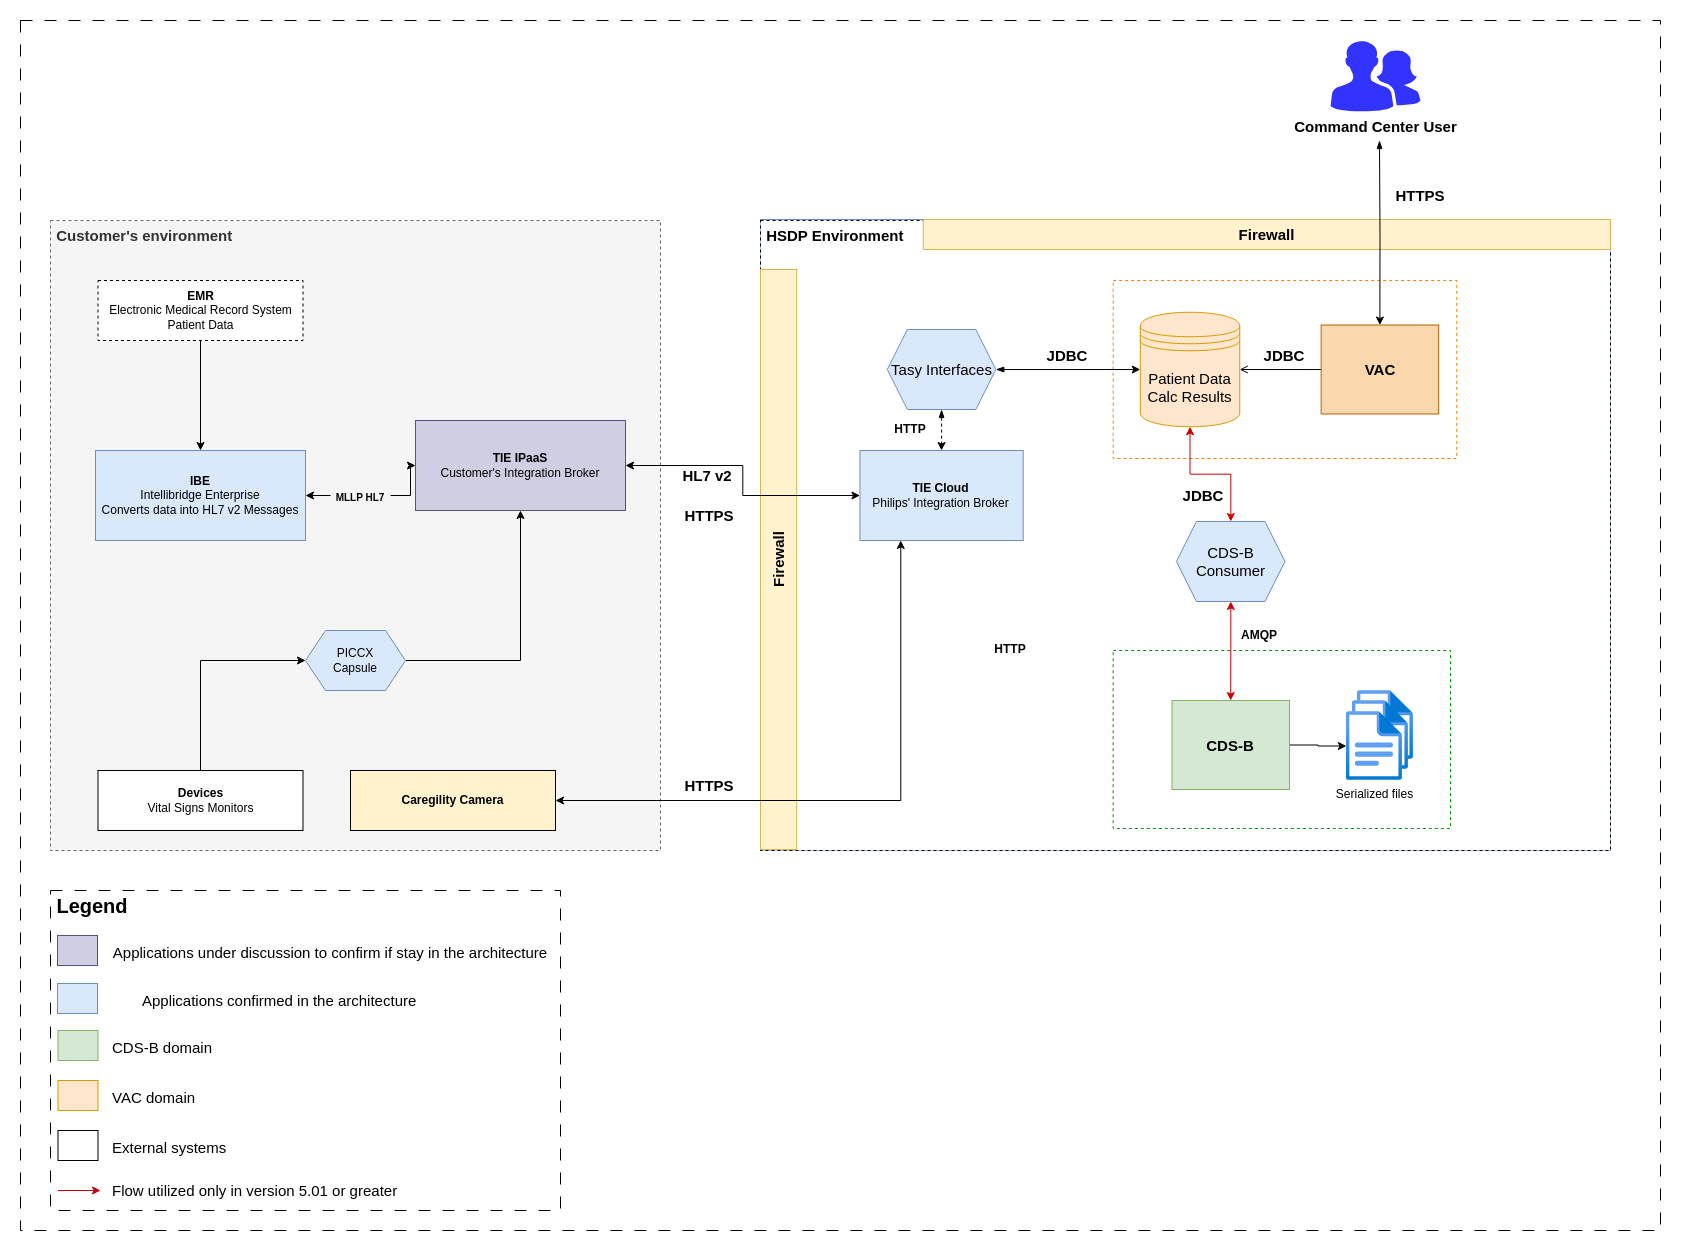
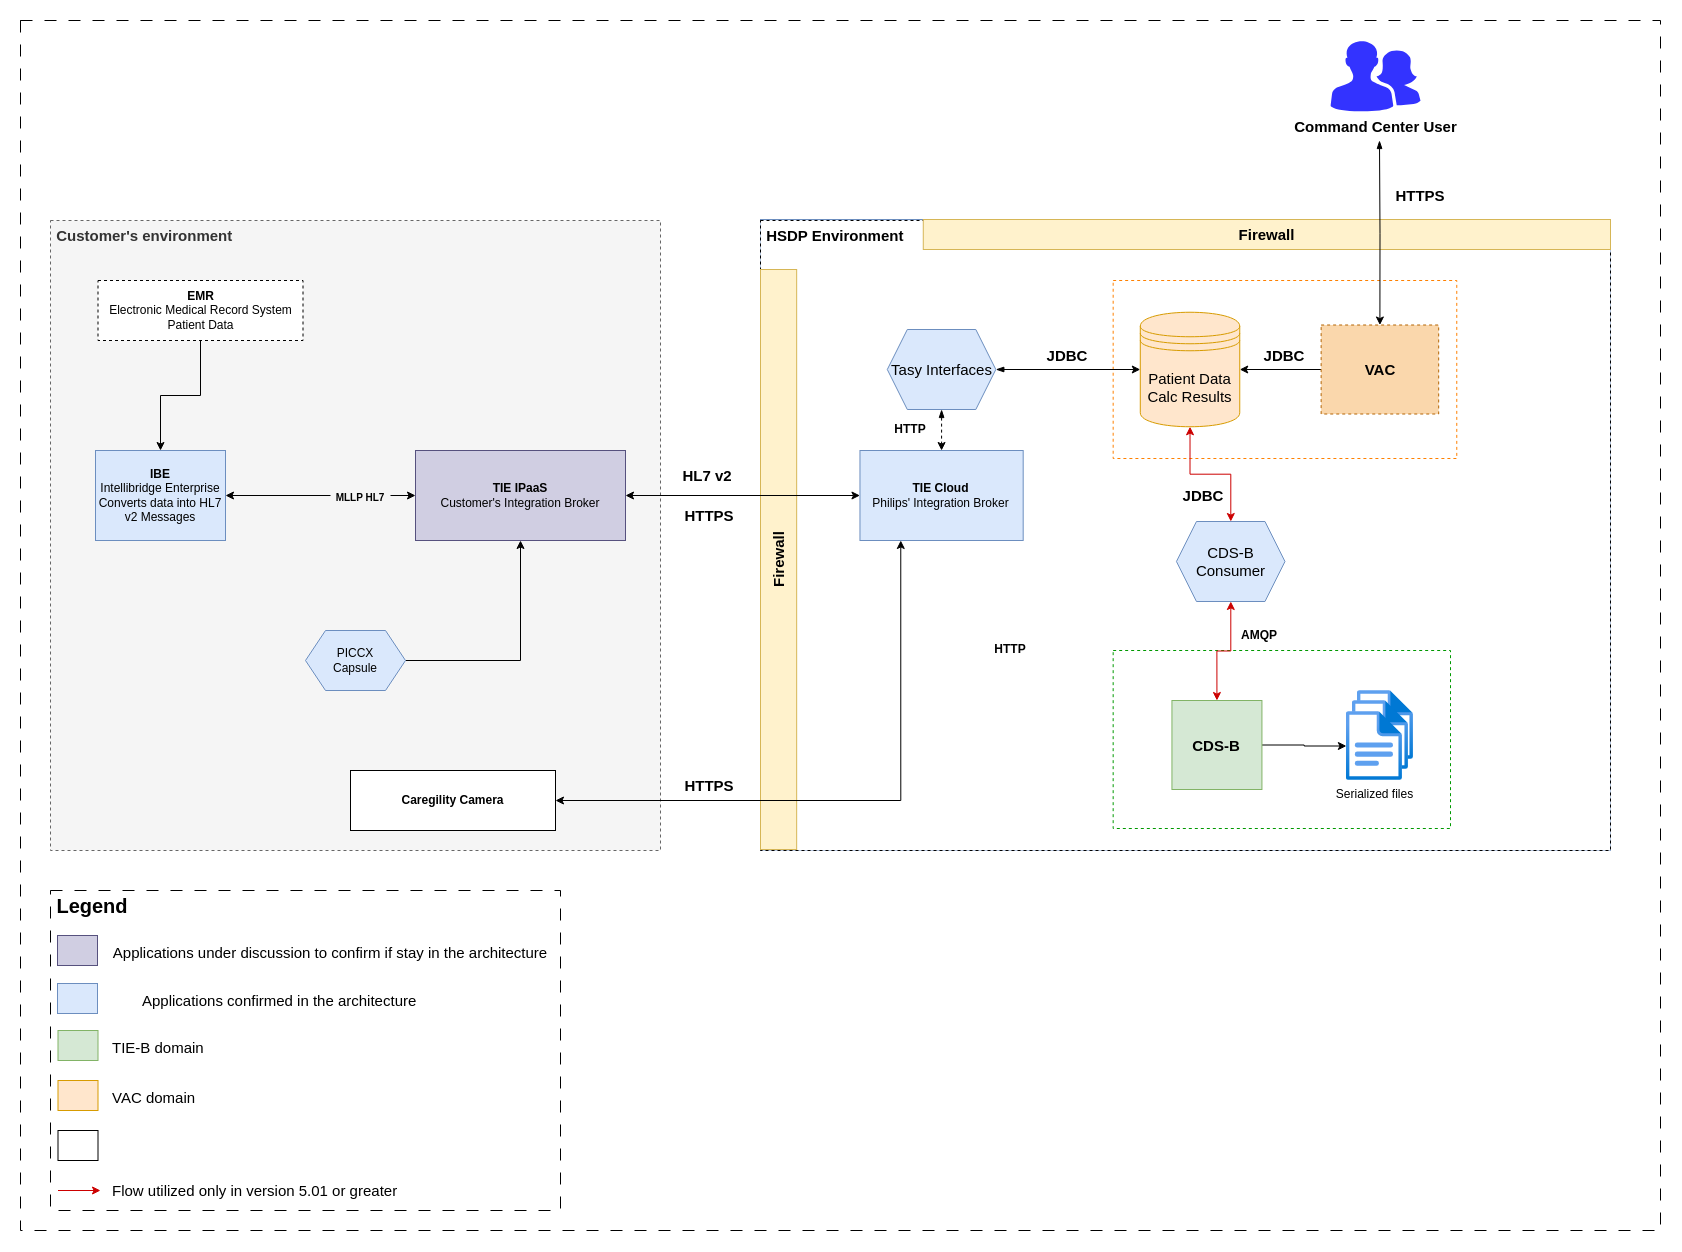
- <mxCell id="22" style="edgeStyle=orthogonalEdgeStyle;rounded=0;orthogonalLoop=1;jettySize=auto;html=1;entryX=1;entryY=0.5;entryDx=0;entryDy=0;fontSize=15;fontColor=#000000;endArrow=open;" parent="16" source="23" target="24" edge="1"><mxGeometry relative="1" as="geometry" /></mxCell>
+ <mxCell id="22" style="edgeStyle=orthogonalEdgeStyle;rounded=0;orthogonalLoop=1;jettySize=auto;html=1;entryX=1;entryY=0.5;entryDx=0;entryDy=0;fontSize=15;fontColor=#000000;" parent="16" source="23" target="24" edge="1"><mxGeometry relative="1" as="geometry" /></mxCell>
- <mxCell id="23" value="&lt;b&gt;VAC&lt;/b&gt;" style="rounded=0;whiteSpace=wrap;html=1;fontSize=15;fillColor=#fad7ac;strokeColor=#b46504;" parent="16" vertex="1"><mxGeometry x="560.638" y="105.5" width="117.553" height="89" as="geometry" /></mxCell>
+ <mxCell id="23" value="&lt;b&gt;VAC&lt;/b&gt;" style="rounded=0;whiteSpace=wrap;html=1;fontSize=15;fillColor=#fad7ac;strokeColor=#b46504;dashed=1;" parent="16" vertex="1"><mxGeometry x="560.638" y="105.5" width="117.553" height="89" as="geometry" /></mxCell>
- <mxCell id="13" value="&lt;b&gt;TIE IPaaS&lt;/b&gt;&lt;br&gt;Customer's Integration Broker" style="rounded=0;whiteSpace=wrap;html=1;fillColor=#d0cee2;strokeColor=#56517e;" parent="1" vertex="1"><mxGeometry x="415" y="420" width="210" height="90" as="geometry" /></mxCell>
+ <mxCell id="13" value="&lt;b&gt;TIE IPaaS&lt;/b&gt;&lt;br&gt;Customer's Integration Broker" style="rounded=0;whiteSpace=wrap;html=1;fillColor=#d0cee2;strokeColor=#56517e;" parent="1" vertex="1"><mxGeometry x="415" y="450" width="210" height="90" as="geometry" /></mxCell>
- <mxCell id="12" value="&lt;b&gt;IBE&lt;/b&gt;&lt;br&gt;Intellibridge Enterprise&lt;br&gt;Converts data into HL7 v2 Messages" style="rounded=0;whiteSpace=wrap;html=1;fillColor=#dae8fc;strokeColor=#6c8ebf;" parent="1" vertex="1"><mxGeometry x="95" y="450" width="210" height="90" as="geometry" /></mxCell>
+ <mxCell id="12" value="&lt;b&gt;IBE&lt;/b&gt;&lt;br&gt;Intellibridge Enterprise&lt;br&gt;Converts data into HL7 v2 Messages" style="rounded=0;whiteSpace=wrap;html=1;fillColor=#dae8fc;strokeColor=#6c8ebf;" parent="1" vertex="1"><mxGeometry x="95" y="450" width="130" height="90" as="geometry" /></mxCell>
- <mxCell id="7" style="edgeStyle=orthogonalEdgeStyle;rounded=0;orthogonalLoop=1;jettySize=auto;html=1;entryX=0;entryY=0.5;entryDx=0;entryDy=0;fillColor=#f8cecc;strokeColor=#000000;" parent="1" source="8" target="10" edge="1"><mxGeometry relative="1" as="geometry"><Array as="points"><mxPoint x="200" y="660" /></Array></mxGeometry></mxCell>
- <mxCell id="28" value="&lt;b&gt;CDS-B&lt;/b&gt;" style="rounded=0;whiteSpace=wrap;html=1;fontSize=15;fillColor=#d5e8d4;strokeColor=#82b366;" parent="16" vertex="1"><mxGeometry x="411.437" y="481" width="117.553" height="89" as="geometry" /></mxCell>
+ <mxCell id="28" value="&lt;b&gt;CDS-B&lt;/b&gt;" style="rounded=0;whiteSpace=wrap;html=1;fontSize=15;fillColor=#d5e8d4;strokeColor=#82b366;" parent="16" vertex="1"><mxGeometry x="411.437" y="481" width="90" height="89" as="geometry" /></mxCell>
- <mxCell id="8" value="&lt;b&gt;Devices&lt;br&gt;&lt;/b&gt;Vital Signs Monitors" style="rounded=0;whiteSpace=wrap;html=1;" parent="1" vertex="1"><mxGeometry x="97.5" y="770" width="205" height="60" as="geometry" /></mxCell>
- <mxCell id="51" value="&lt;b&gt;Caregility Camera&lt;/b&gt;" style="rounded=0;whiteSpace=wrap;html=1;fillColor=#fff2cc;" vertex="1" parent="1"><mxGeometry x="350" y="770" width="205" height="60" as="geometry" /></mxCell>
+ <mxCell id="51" value="&lt;b&gt;Caregility Camera&lt;/b&gt;" style="rounded=0;whiteSpace=wrap;html=1;" vertex="1" parent="1"><mxGeometry x="350" y="770" width="205" height="60" as="geometry" /></mxCell>
- <mxCell id="59" value="&lt;font style=&quot;font-size: 15px;&quot;&gt;CDS-B domain&lt;/font&gt;" style="text;html=1;strokeColor=none;fillColor=none;align=left;verticalAlign=middle;whiteSpace=wrap;rounded=0;fontSize=20;" vertex="1" parent="1"><mxGeometry x="110" y="1030" width="418" height="30" as="geometry" /></mxCell>
+ <mxCell id="59" value="&lt;font style=&quot;font-size: 15px;&quot;&gt;TIE-B domain&lt;/font&gt;" style="text;html=1;strokeColor=none;fillColor=none;align=left;verticalAlign=middle;whiteSpace=wrap;rounded=0;fontSize=20;" vertex="1" parent="1"><mxGeometry x="110" y="1030" width="418" height="30" as="geometry" /></mxCell>
- <mxCell id="63" value="&lt;font style=&quot;font-size: 15px;&quot;&gt;External systems&lt;/font&gt;" style="text;html=1;strokeColor=none;fillColor=none;align=left;verticalAlign=middle;whiteSpace=wrap;rounded=0;fontSize=20;" vertex="1" parent="1"><mxGeometry x="110" y="1130" width="418" height="30" as="geometry" /></mxCell>
